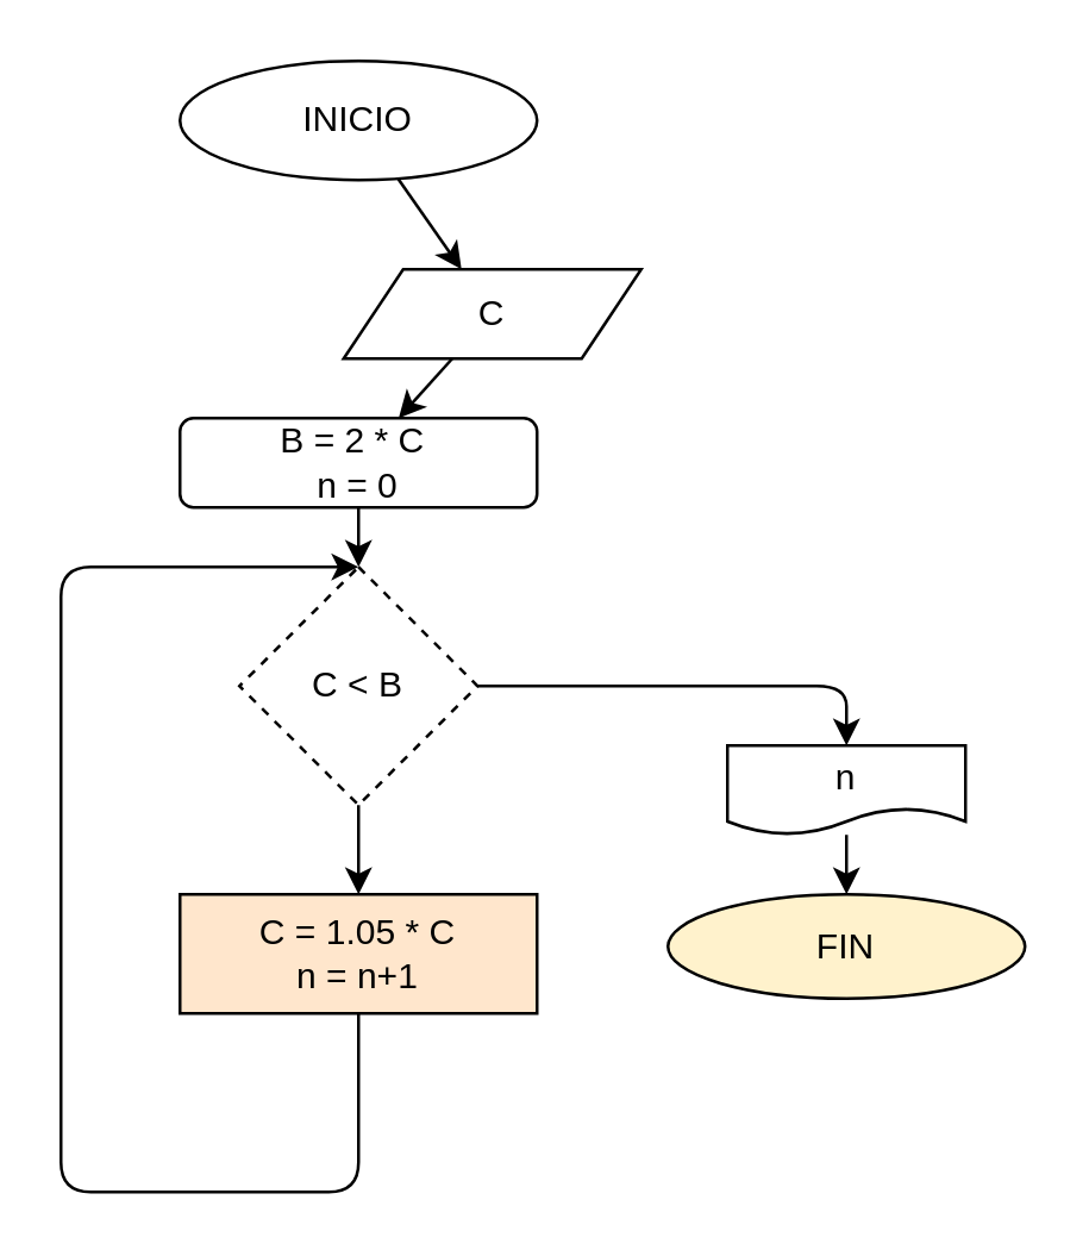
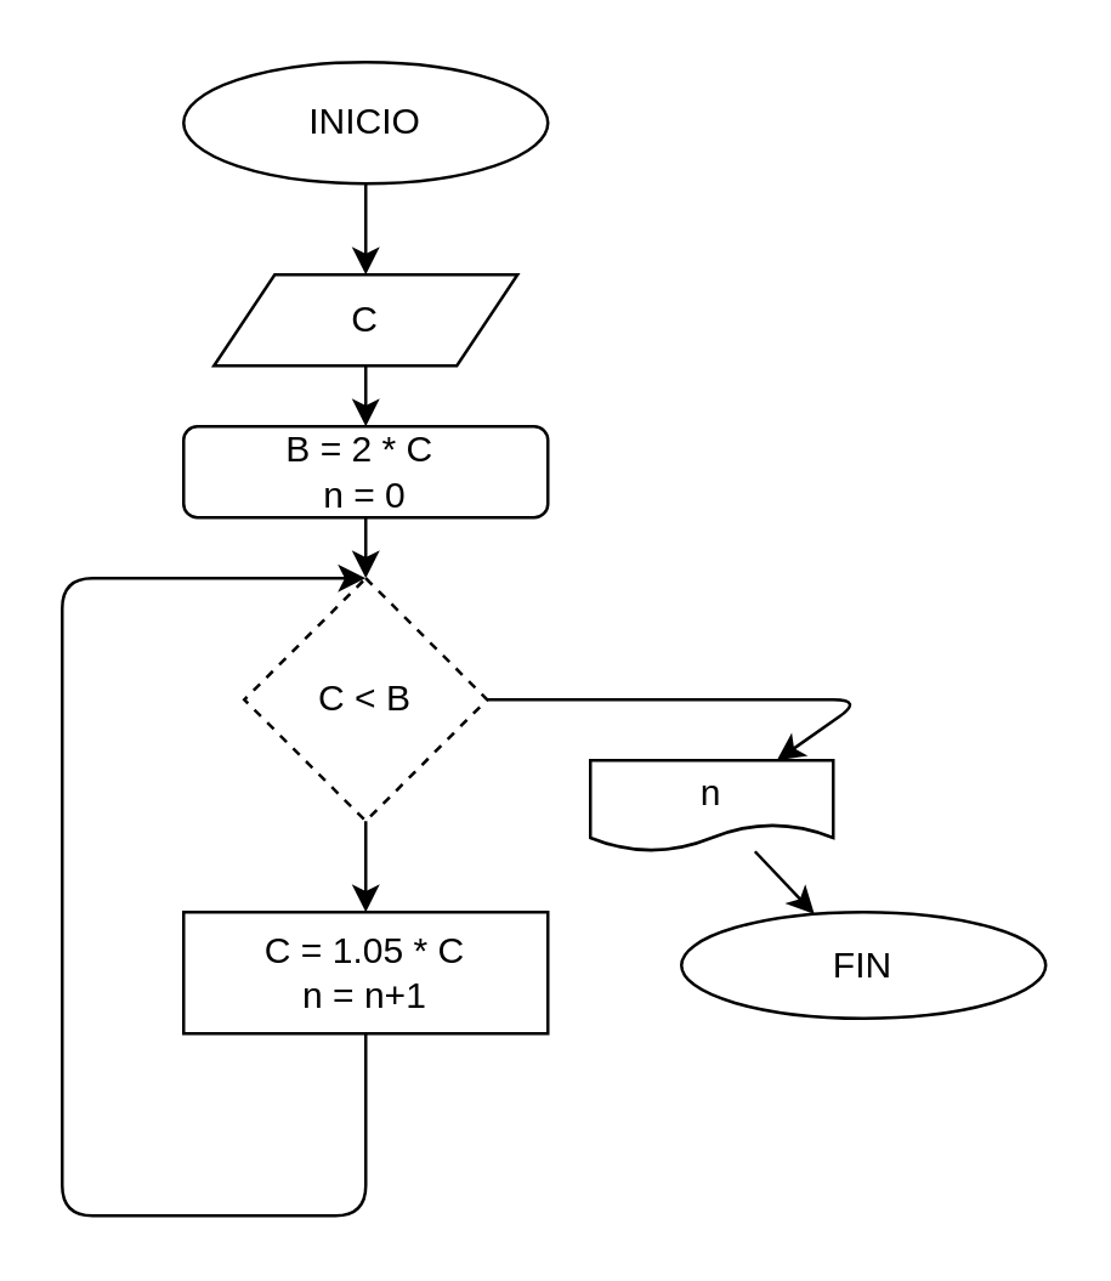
- <mxCell id="5" value="C" style="shape=parallelogram;perimeter=parallelogramPerimeter;whiteSpace=wrap;html=1;fixedSize=1;" vertex="1" parent="1"><mxGeometry x="115" y="90" width="100" height="30" as="geometry" /></mxCell>
+ <mxCell id="5" value="C" style="shape=parallelogram;perimeter=parallelogramPerimeter;whiteSpace=wrap;html=1;fixedSize=1;" vertex="1" parent="1"><mxGeometry x="70" y="90" width="100" height="30" as="geometry" /></mxCell>
- <mxCell id="14" value="n" style="shape=document;whiteSpace=wrap;html=1;boundedLbl=1;" vertex="1" parent="1"><mxGeometry x="244" y="250" width="80" height="30" as="geometry" /></mxCell>
+ <mxCell id="14" value="n" style="shape=document;whiteSpace=wrap;html=1;boundedLbl=1;" vertex="1" parent="1"><mxGeometry x="194" y="250" width="80" height="30" as="geometry" /></mxCell>
- <mxCell id="15" value="FIN" style="ellipse;whiteSpace=wrap;html=1;fillColor=#fff2cc;" vertex="1" parent="1"><mxGeometry x="224" y="300" width="120" height="35" as="geometry" /></mxCell>
+ <mxCell id="15" value="FIN" style="ellipse;whiteSpace=wrap;html=1;" vertex="1" parent="1"><mxGeometry x="224" y="300" width="120" height="35" as="geometry" /></mxCell>
- <mxCell id="11" value="C = 1.05 * C&lt;br&gt;n = n+1" style="whiteSpace=wrap;html=1;fillColor=#ffe6cc;" vertex="1" parent="1"><mxGeometry x="60" y="300" width="120" height="40" as="geometry" /></mxCell>
+ <mxCell id="11" value="C = 1.05 * C&lt;br&gt;n = n+1" style="whiteSpace=wrap;html=1;" vertex="1" parent="1"><mxGeometry x="60" y="300" width="120" height="40" as="geometry" /></mxCell>
